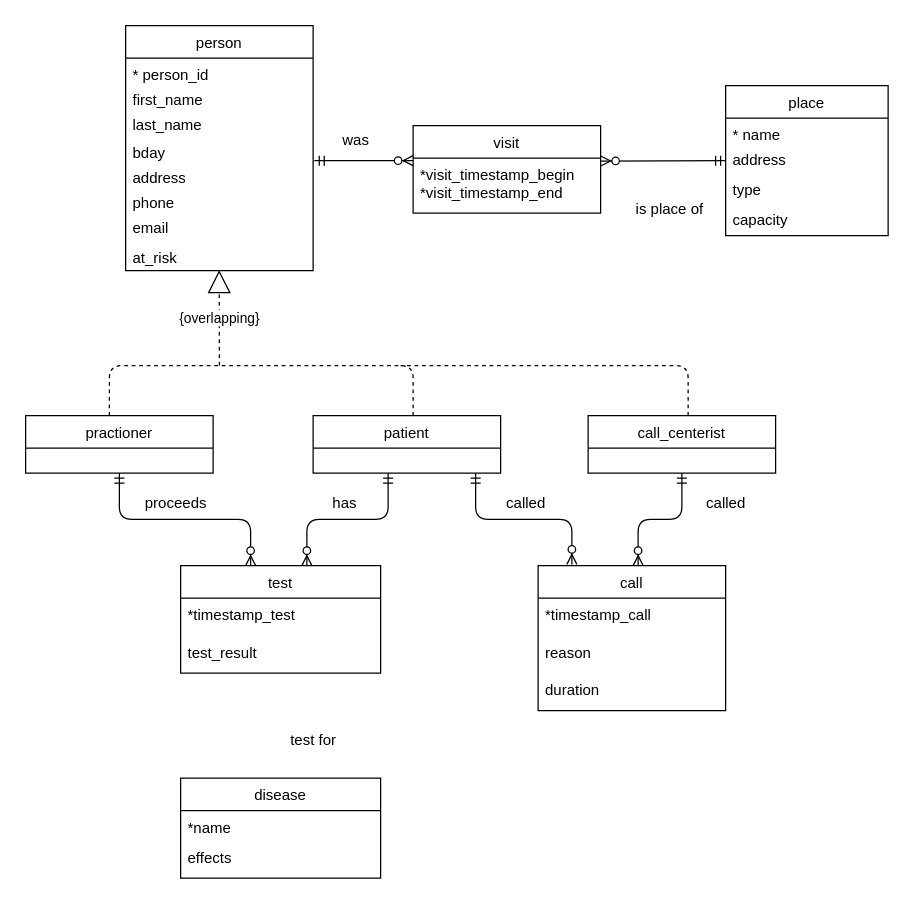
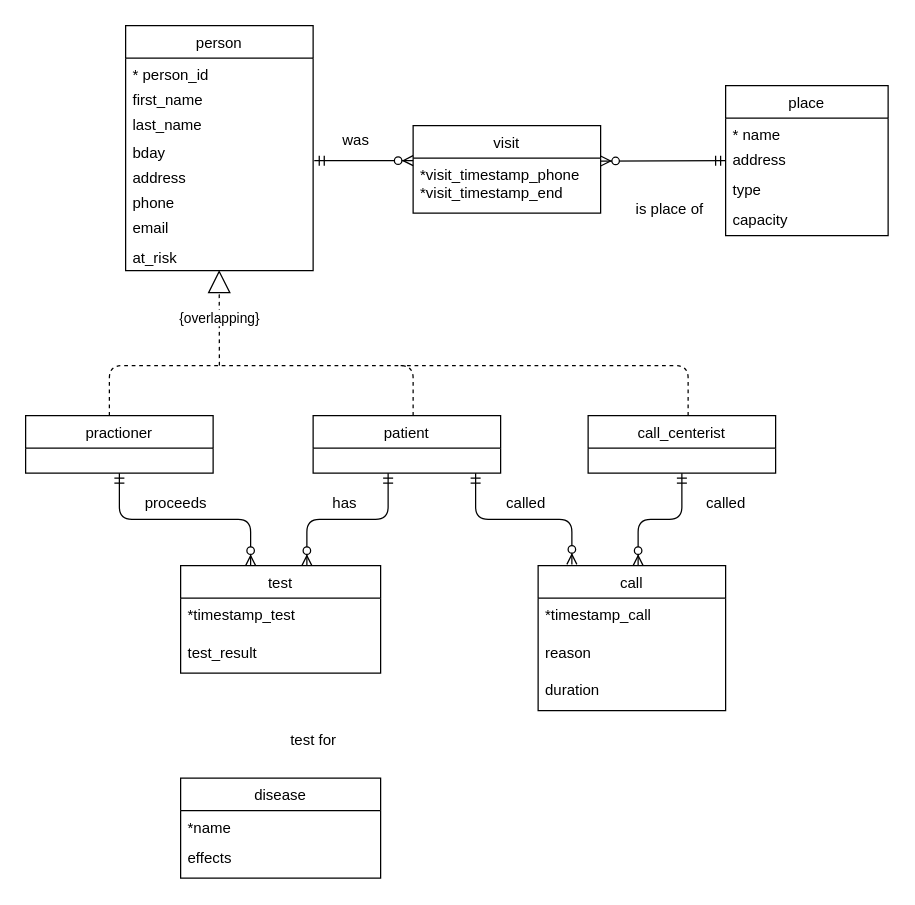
- <mxCell id="23" value="*visit_timestamp_begin&#10;*visit_timestamp_end" style="text;strokeColor=none;fillColor=none;align=left;verticalAlign=top;spacingLeft=4;spacingRight=4;overflow=hidden;rotatable=0;points=[[0,0.5],[1,0.5]];portConstraint=eastwest;" parent="22" vertex="1"><mxGeometry y="26" width="150" height="44" as="geometry" /></mxCell>
+ <mxCell id="23" value="*visit_timestamp_phone&#10;*visit_timestamp_end" style="text;strokeColor=none;fillColor=none;align=left;verticalAlign=top;spacingLeft=4;spacingRight=4;overflow=hidden;rotatable=0;points=[[0,0.5],[1,0.5]];portConstraint=eastwest;" parent="22" vertex="1"><mxGeometry y="26" width="150" height="44" as="geometry" /></mxCell>
